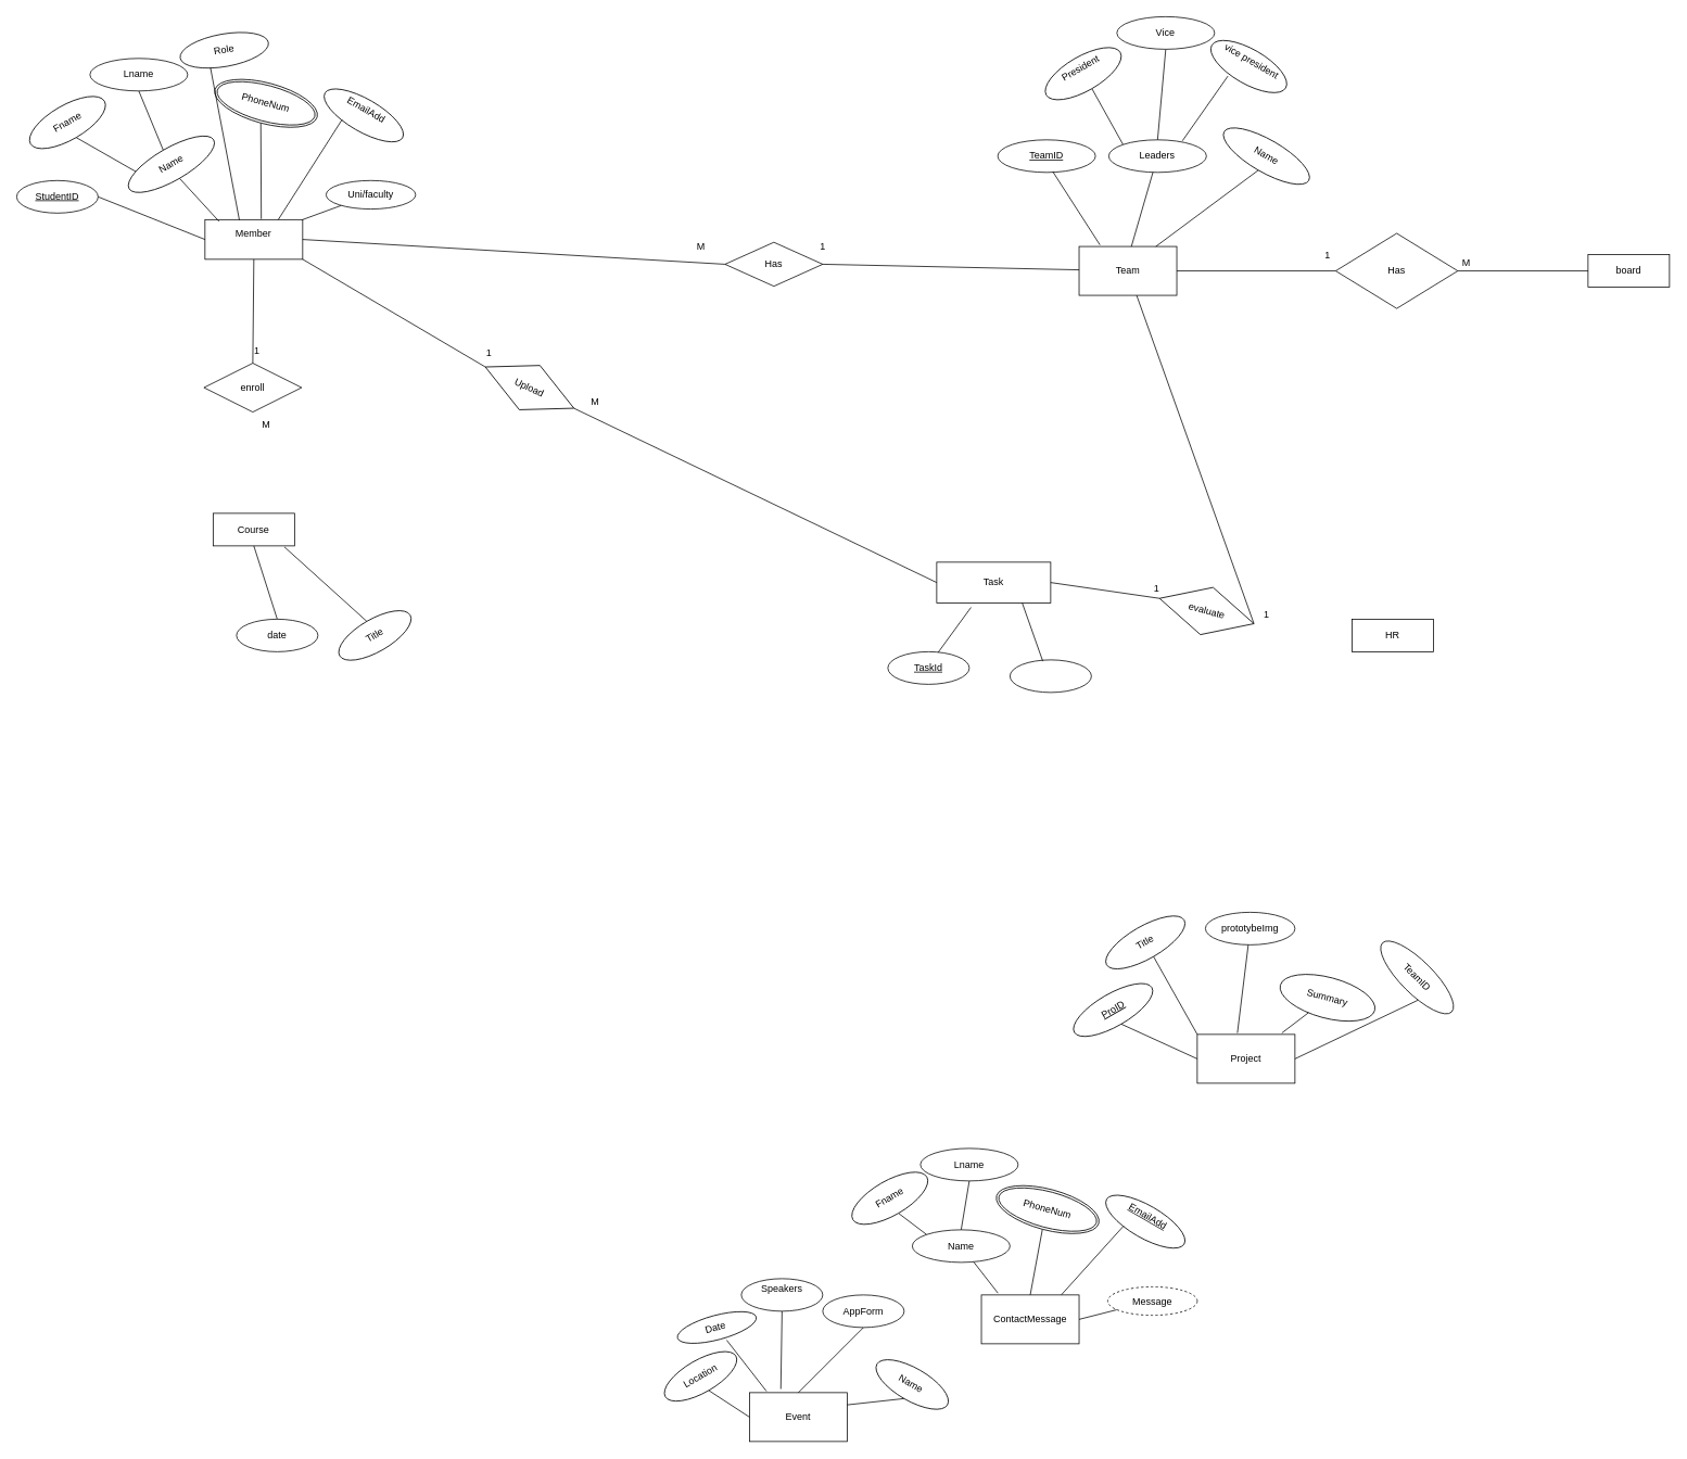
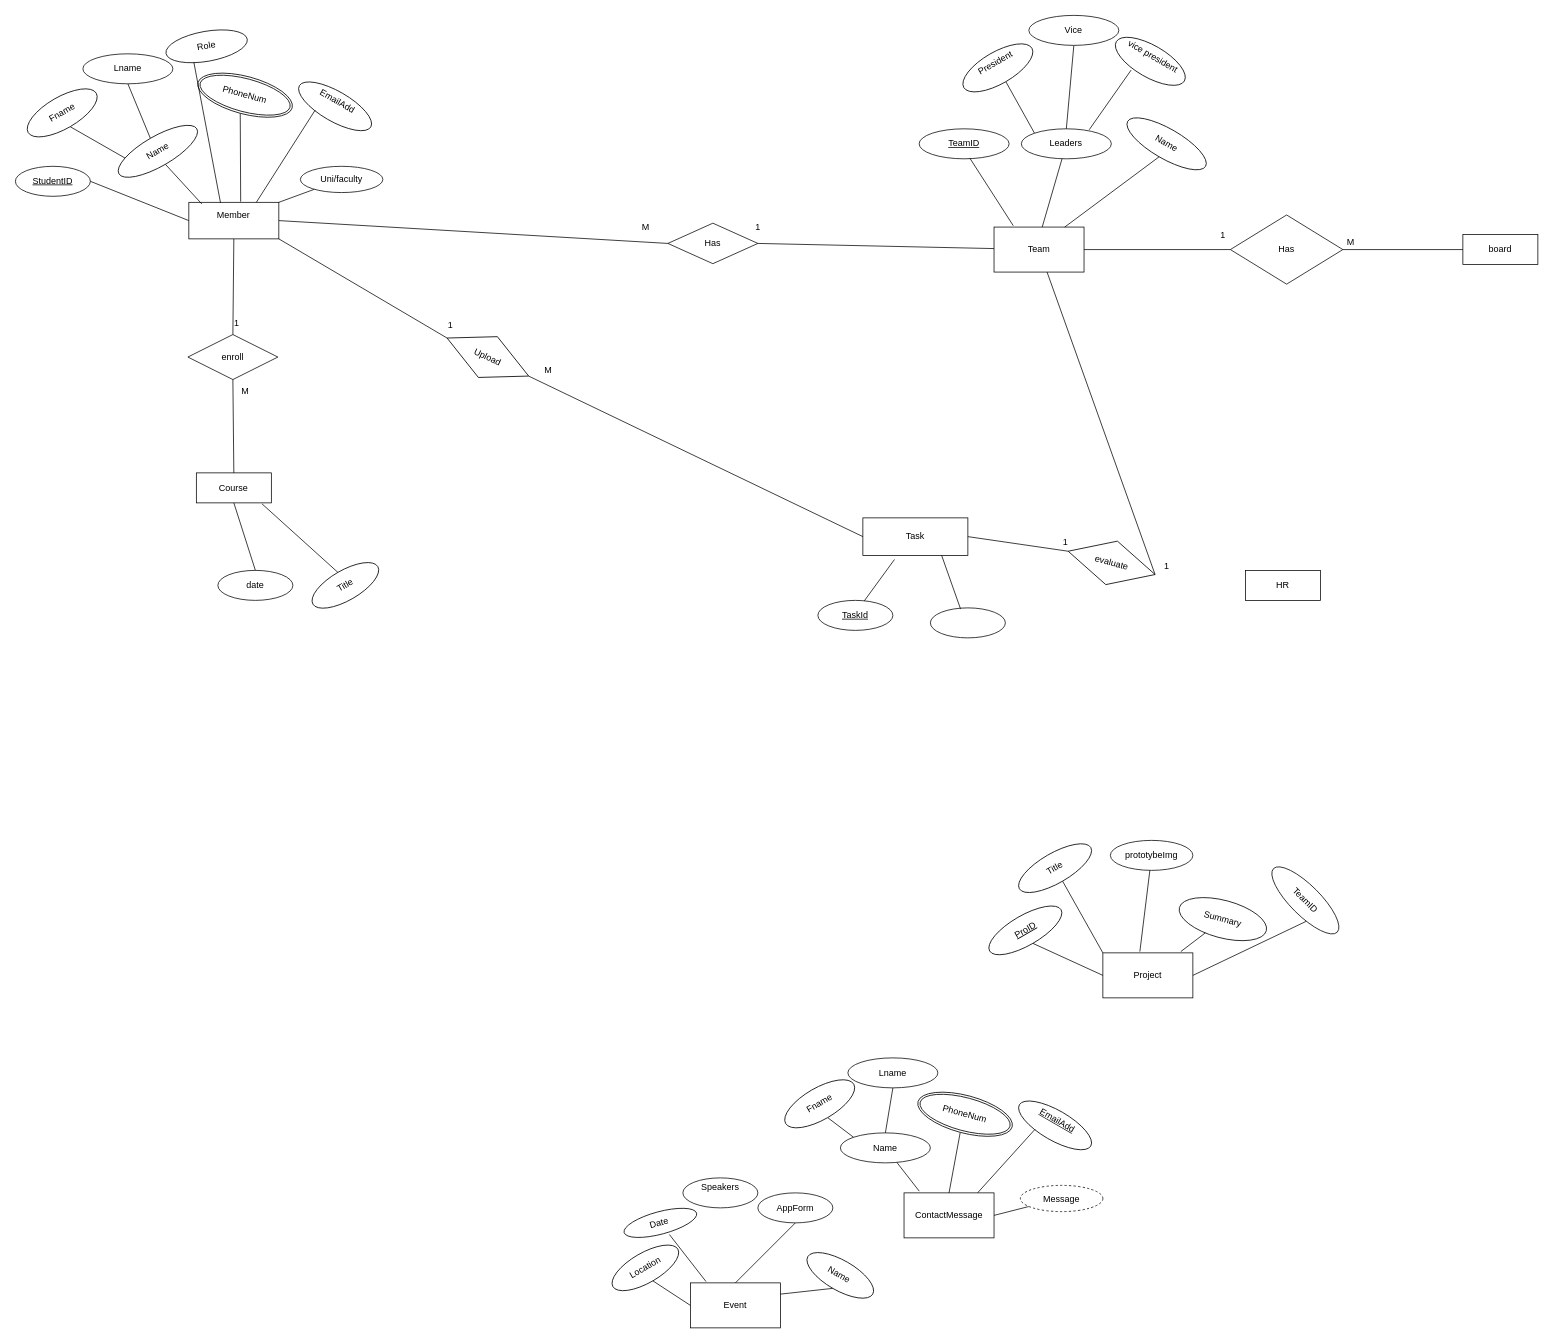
+ <mxCell id="78" value="" style="endArrow=none;html=1;rounded=0;exitX=0.5;exitY=1;exitDx=0;exitDy=0;entryX=0.5;entryY=0;entryDx=0;entryDy=0;" edge="1" parent="1" source="76" target="75"><mxGeometry relative="1" as="geometry"><mxPoint x="173.65" y="547.58" as="sourcePoint" /><mxPoint x="263.65" y="547.58" as="targetPoint" /></mxGeometry></mxCell>
- <mxCell id="47" value="" style="endArrow=none;html=1;rounded=0;exitX=0.5;exitY=1;exitDx=0;exitDy=0;entryX=0.321;entryY=-0.075;entryDx=0;entryDy=0;entryPerimeter=0;" edge="1" parent="1" source="46" target="4"><mxGeometry relative="1" as="geometry"><mxPoint x="750" y="1860" as="sourcePoint" /><mxPoint x="880" y="1800" as="targetPoint" /></mxGeometry></mxCell>
